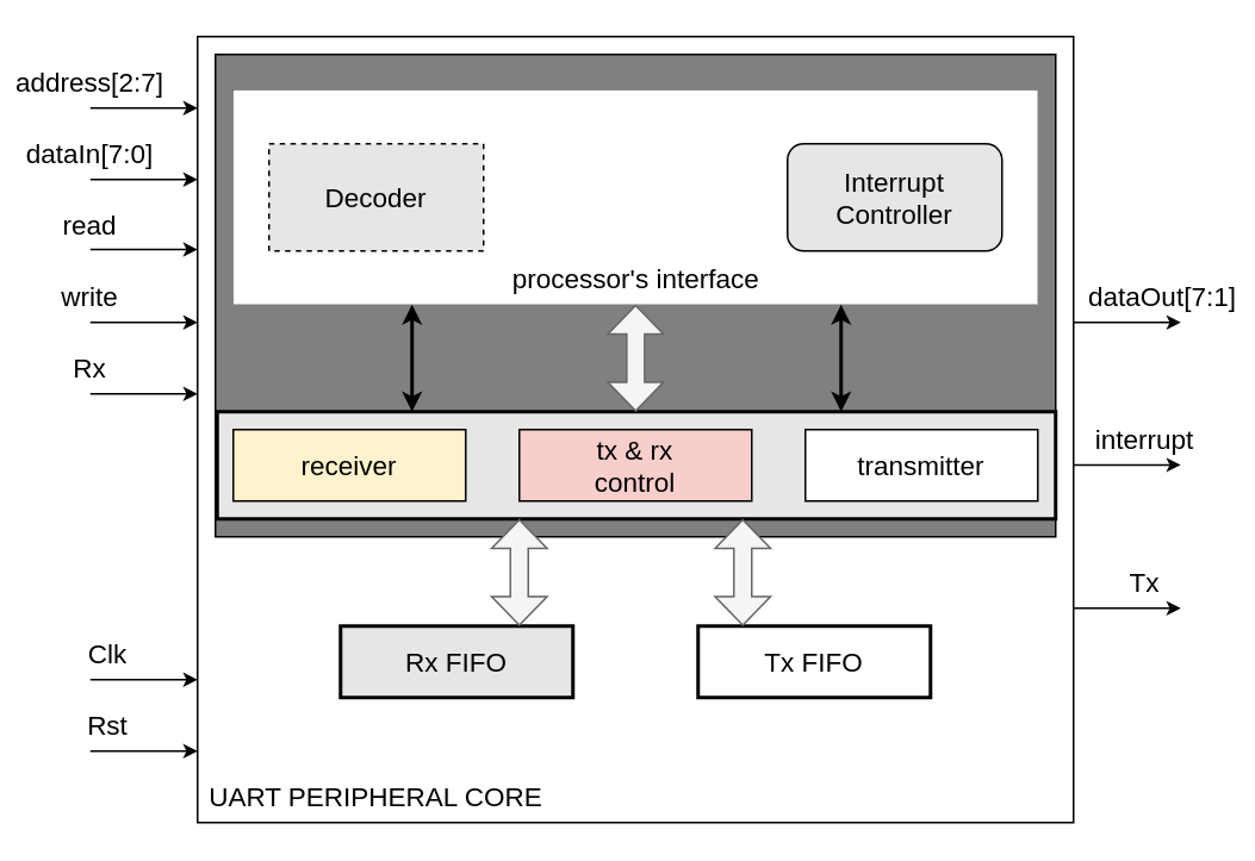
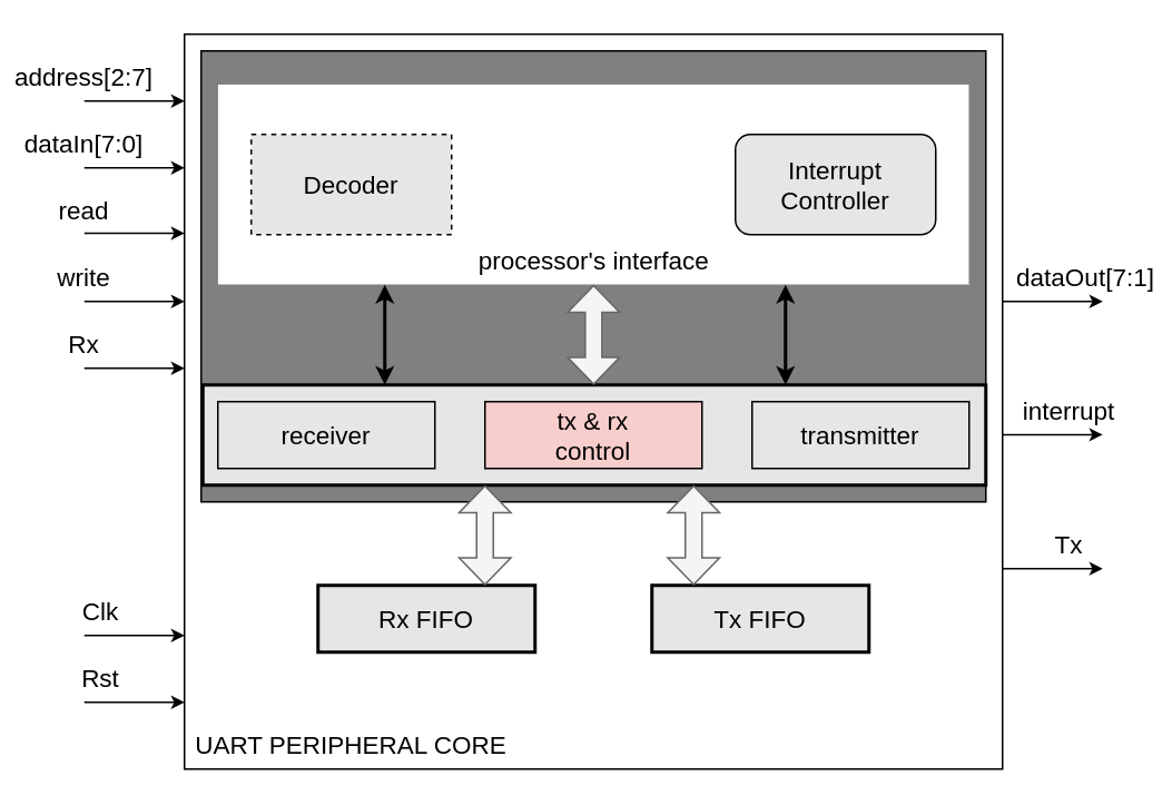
- <mxCell id="8" value="receiver" style="rounded=0;whiteSpace=wrap;html=1;labelBackgroundColor=none;strokeColor=#000000;strokeWidth=1;fontSize=15;fillColor=#fff2cc;" vertex="1" parent="1"><mxGeometry x="130" y="240" width="130" height="40" as="geometry" /></mxCell>
+ <mxCell id="8" value="receiver" style="rounded=0;whiteSpace=wrap;html=1;labelBackgroundColor=none;strokeColor=#000000;strokeWidth=1;fontSize=15;fillColor=#E6E6E6;" vertex="1" parent="1"><mxGeometry x="130" y="240" width="130" height="40" as="geometry" /></mxCell>
- <mxCell id="6" value="transmitter" style="rounded=0;whiteSpace=wrap;html=1;labelBackgroundColor=none;strokeColor=#000000;strokeWidth=1;fontSize=15;fillColor=#ffffff;" vertex="1" parent="1"><mxGeometry x="450" y="240" width="130" height="40" as="geometry" /></mxCell>
+ <mxCell id="6" value="transmitter" style="rounded=0;whiteSpace=wrap;html=1;labelBackgroundColor=none;strokeColor=#000000;strokeWidth=1;fontSize=15;fillColor=#E6E6E6;" vertex="1" parent="1"><mxGeometry x="450" y="240" width="130" height="40" as="geometry" /></mxCell>
- <mxCell id="17" value="Tx FIFO" style="rounded=0;whiteSpace=wrap;html=1;labelBackgroundColor=none;strokeColor=#000000;strokeWidth=2;fontSize=15;fillColor=#ffffff;" vertex="1" parent="1"><mxGeometry x="390" y="350" width="130" height="40" as="geometry" /></mxCell>
+ <mxCell id="17" value="Tx FIFO" style="rounded=0;whiteSpace=wrap;html=1;labelBackgroundColor=none;strokeColor=#000000;strokeWidth=2;fontSize=15;fillColor=#E6E6E6;" vertex="1" parent="1"><mxGeometry x="390" y="350" width="130" height="40" as="geometry" /></mxCell>
